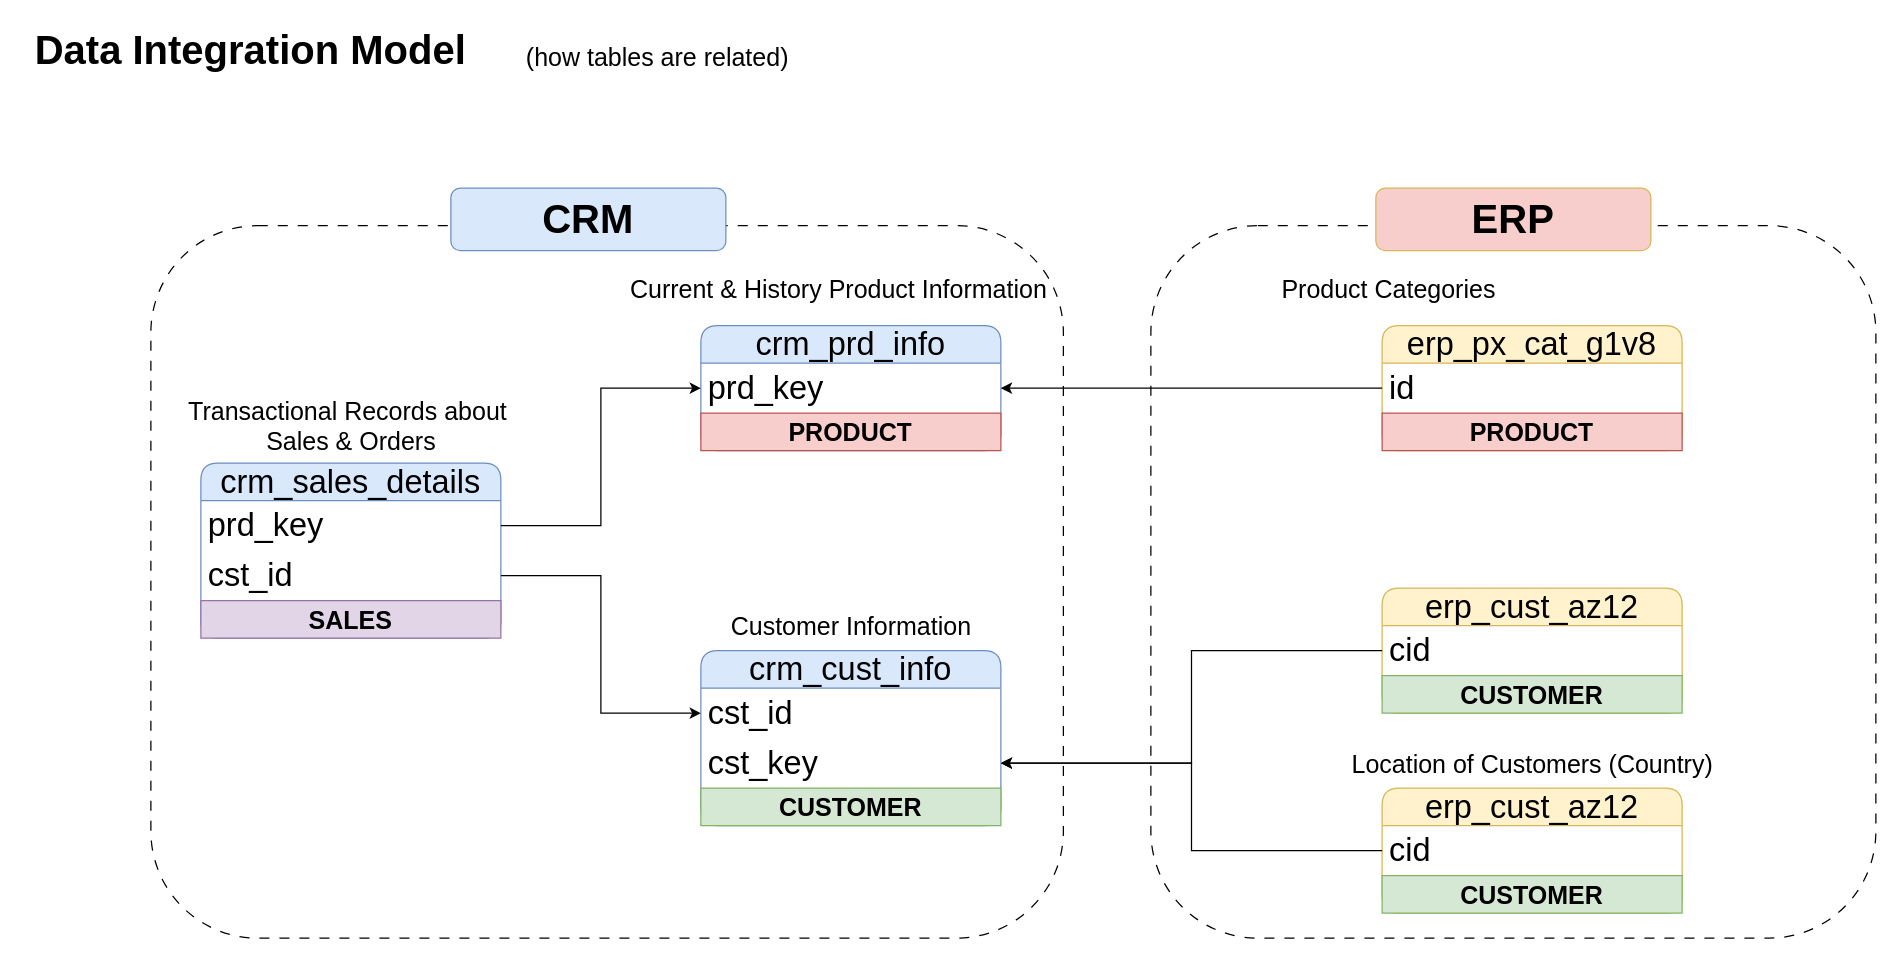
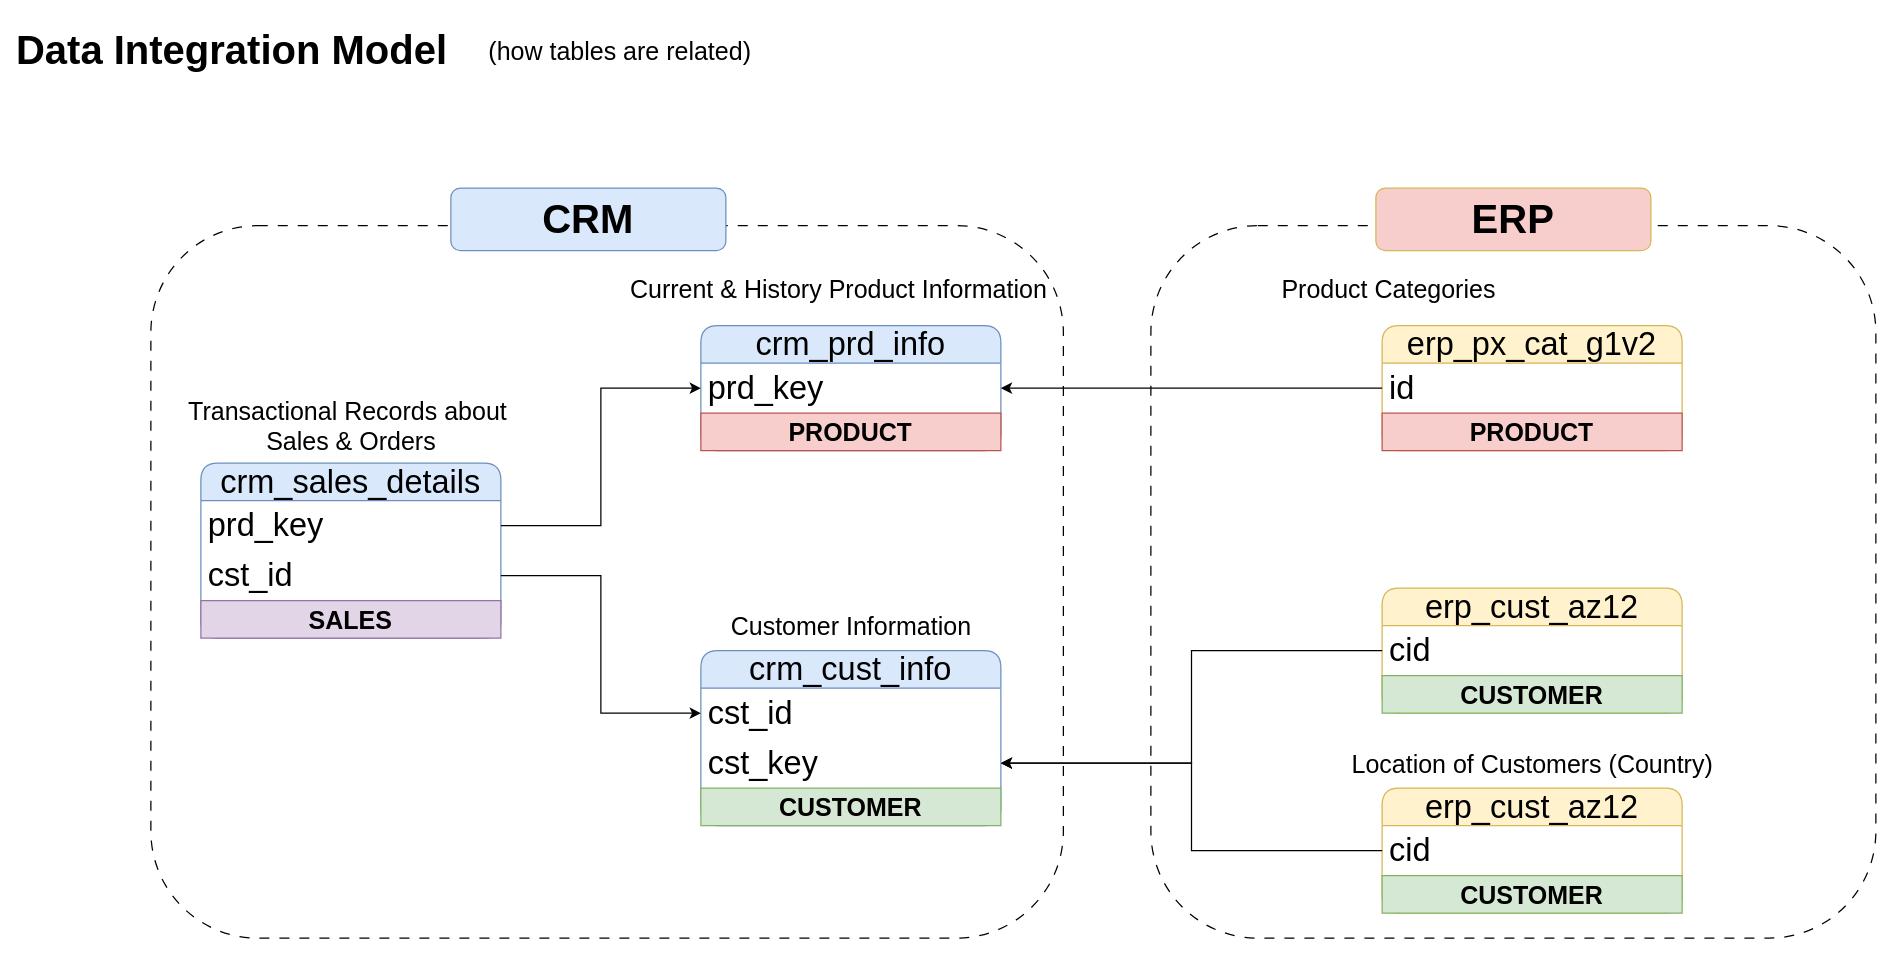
- <mxCell id="4" value="&lt;font style=&quot;font-size: 32px;&quot;&gt;Data Integration Model&lt;/font&gt;" style="text;html=1;align=center;verticalAlign=middle;whiteSpace=wrap;rounded=0;fontStyle=1" vertex="1" parent="1"><mxGeometry x="20" y="20" width="360" height="40" as="geometry" /></mxCell>
+ <mxCell id="4" value="&lt;font style=&quot;font-size: 32px;&quot;&gt;Data Integration Model&lt;/font&gt;" style="text;html=1;align=center;verticalAlign=middle;whiteSpace=wrap;rounded=0;fontStyle=1" vertex="1" parent="1"><mxGeometry x="5" y="20" width="360" height="40" as="geometry" /></mxCell>
- <mxCell id="5" value="(how tables are related)" style="text;html=1;align=center;verticalAlign=middle;resizable=0;points=[];autosize=1;strokeColor=none;fillColor=none;fontSize=20;" vertex="1" parent="1"><mxGeometry x="410" y="25" width="230" height="40" as="geometry" /></mxCell>
+ <mxCell id="5" value="(how tables are related)" style="text;html=1;align=center;verticalAlign=middle;resizable=0;points=[];autosize=1;strokeColor=none;fillColor=none;fontSize=20;" vertex="1" parent="1"><mxGeometry x="380" y="20" width="230" height="40" as="geometry" /></mxCell>
- <mxCell id="31" value="erp_px_cat_g1v8" style="swimlane;fontStyle=0;childLayout=stackLayout;horizontal=1;startSize=30;horizontalStack=0;resizeParent=1;resizeParentMax=0;resizeLast=0;collapsible=1;marginBottom=0;whiteSpace=wrap;html=1;rounded=1;fillColor=#fff2cc;strokeColor=#d6b656;fontSize=26;" vertex="1" parent="1"><mxGeometry x="1105" y="260" width="240" height="100" as="geometry" /></mxCell>
+ <mxCell id="31" value="erp_px_cat_g1v2" style="swimlane;fontStyle=0;childLayout=stackLayout;horizontal=1;startSize=30;horizontalStack=0;resizeParent=1;resizeParentMax=0;resizeLast=0;collapsible=1;marginBottom=0;whiteSpace=wrap;html=1;rounded=1;fillColor=#fff2cc;strokeColor=#d6b656;fontSize=26;" vertex="1" parent="1"><mxGeometry x="1105" y="260" width="240" height="100" as="geometry" /></mxCell>
